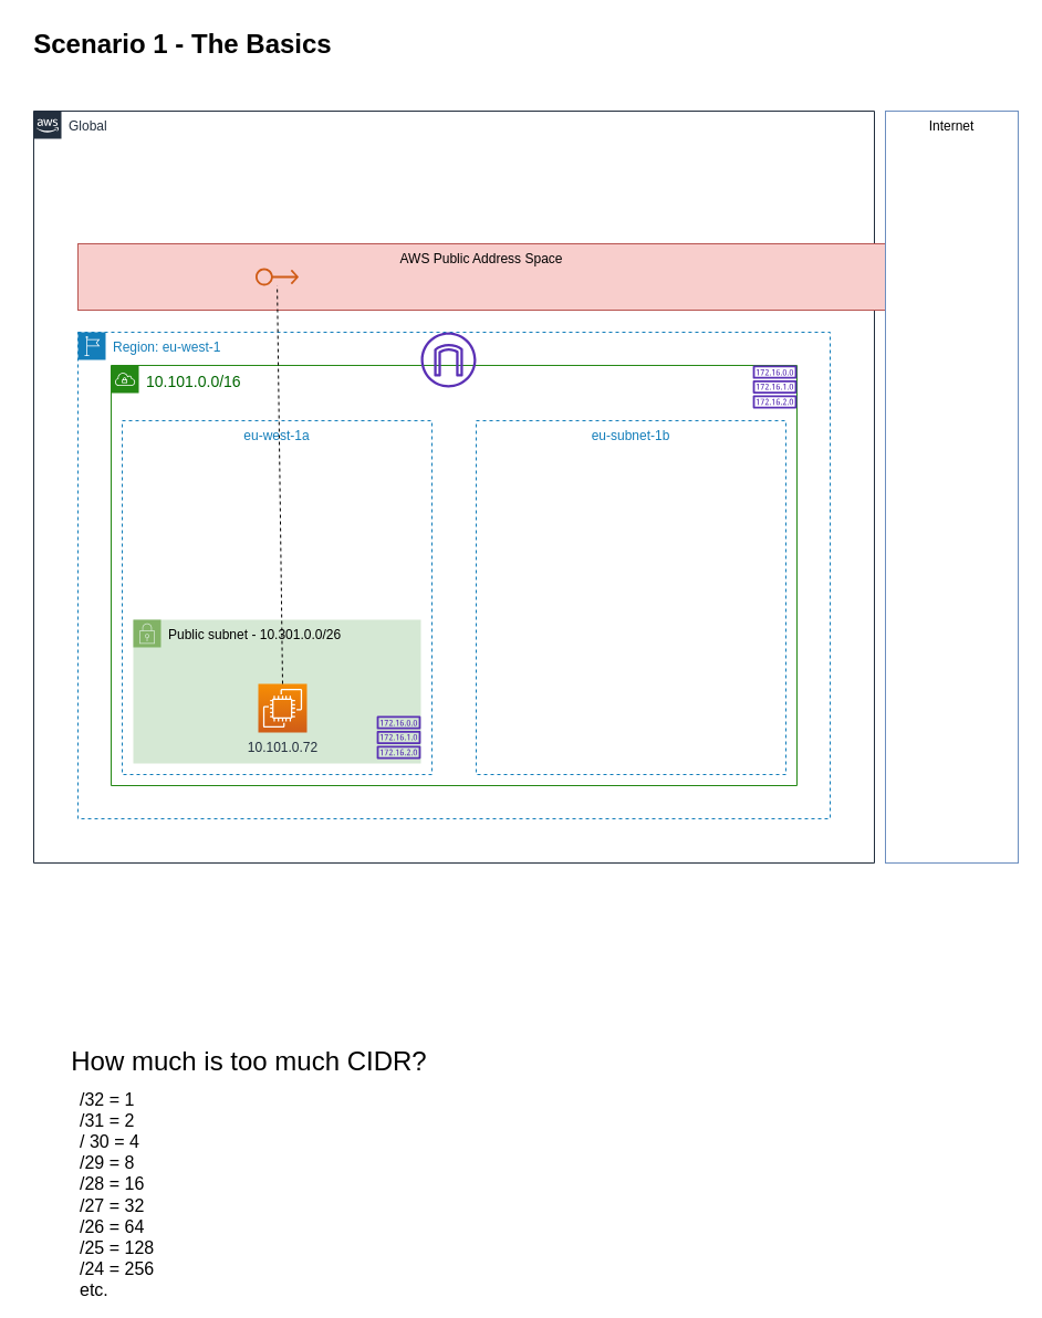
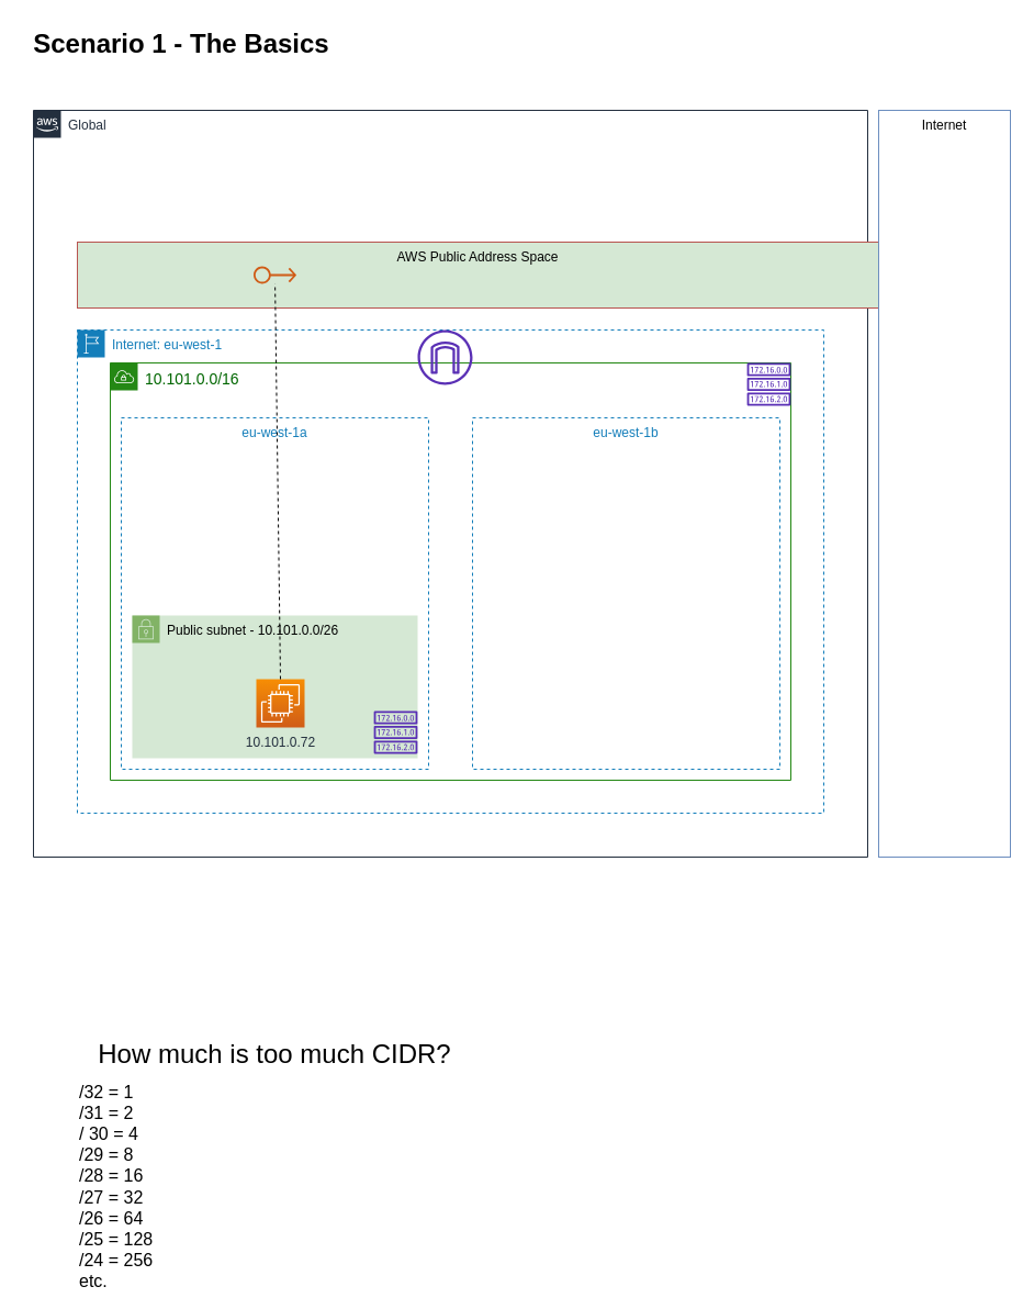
- <mxCell id="9" value="AWS Public Address Space" style="fillColor=#f8cecc;strokeColor=#b85450;dashed=0;verticalAlign=top;fontStyle=0;shadow=0;" parent="1" vertex="1"><mxGeometry x="70" y="220" width="730" height="60" as="geometry" /></mxCell>
+ <mxCell id="9" value="AWS Public Address Space" style="fillColor=#d5e8d4;strokeColor=#b85450;dashed=0;verticalAlign=top;fontStyle=0;shadow=0;" parent="1" vertex="1"><mxGeometry x="70" y="220" width="730" height="60" as="geometry" /></mxCell>
- <mxCell id="4" value="Region: eu-west-1" style="points=[[0,0],[0.25,0],[0.5,0],[0.75,0],[1,0],[1,0.25],[1,0.5],[1,0.75],[1,1],[0.75,1],[0.5,1],[0.25,1],[0,1],[0,0.75],[0,0.5],[0,0.25]];outlineConnect=0;gradientColor=none;html=1;whiteSpace=wrap;fontSize=12;fontStyle=0;shape=mxgraph.aws4.group;grIcon=mxgraph.aws4.group_region;strokeColor=#147EBA;fillColor=none;verticalAlign=top;align=left;spacingLeft=30;fontColor=#147EBA;dashed=1;shadow=0;" parent="1" vertex="1"><mxGeometry x="70" y="300" width="680" height="440" as="geometry" /></mxCell>
+ <mxCell id="4" value="Internet: eu-west-1" style="points=[[0,0],[0.25,0],[0.5,0],[0.75,0],[1,0],[1,0.25],[1,0.5],[1,0.75],[1,1],[0.75,1],[0.5,1],[0.25,1],[0,1],[0,0.75],[0,0.5],[0,0.25]];outlineConnect=0;gradientColor=none;html=1;whiteSpace=wrap;fontSize=12;fontStyle=0;shape=mxgraph.aws4.group;grIcon=mxgraph.aws4.group_region;strokeColor=#147EBA;fillColor=none;verticalAlign=top;align=left;spacingLeft=30;fontColor=#147EBA;dashed=1;shadow=0;" parent="1" vertex="1"><mxGeometry x="70" y="300" width="680" height="440" as="geometry" /></mxCell>
- <mxCell id="6" value="eu-subnet-1b" style="fillColor=none;strokeColor=#147EBA;dashed=1;verticalAlign=top;fontStyle=0;fontColor=#147EBA;shadow=0;" parent="1" vertex="1"><mxGeometry x="430" y="380" width="280" height="320" as="geometry" /></mxCell>
+ <mxCell id="6" value="eu-west-1b" style="fillColor=none;strokeColor=#147EBA;dashed=1;verticalAlign=top;fontStyle=0;fontColor=#147EBA;shadow=0;" parent="1" vertex="1"><mxGeometry x="430" y="380" width="280" height="320" as="geometry" /></mxCell>
- <mxCell id="7" value="Public subnet - 10.301.0.0/26" style="points=[[0,0],[0.25,0],[0.5,0],[0.75,0],[1,0],[1,0.25],[1,0.5],[1,0.75],[1,1],[0.75,1],[0.5,1],[0.25,1],[0,1],[0,0.75],[0,0.5],[0,0.25]];outlineConnect=0;html=1;whiteSpace=wrap;fontSize=12;fontStyle=0;shape=mxgraph.aws4.group;grIcon=mxgraph.aws4.group_security_group;grStroke=0;strokeColor=#82b366;fillColor=#d5e8d4;verticalAlign=top;align=left;spacingLeft=30;dashed=0;shadow=0;" parent="1" vertex="1"><mxGeometry x="120" y="560" width="260" height="130" as="geometry" /></mxCell>
+ <mxCell id="7" value="Public subnet - 10.101.0.0/26" style="points=[[0,0],[0.25,0],[0.5,0],[0.75,0],[1,0],[1,0.25],[1,0.5],[1,0.75],[1,1],[0.75,1],[0.5,1],[0.25,1],[0,1],[0,0.75],[0,0.5],[0,0.25]];outlineConnect=0;html=1;whiteSpace=wrap;fontSize=12;fontStyle=0;shape=mxgraph.aws4.group;grIcon=mxgraph.aws4.group_security_group;grStroke=0;strokeColor=#82b366;fillColor=#d5e8d4;verticalAlign=top;align=left;spacingLeft=30;dashed=0;shadow=0;" parent="1" vertex="1"><mxGeometry x="120" y="560" width="260" height="130" as="geometry" /></mxCell>
- <mxCell id="12" value="&lt;font style=&quot;font-size: 24px&quot;&gt;How much is too much CIDR?&lt;/font&gt;" style="text;html=1;strokeColor=none;fillColor=none;align=center;verticalAlign=middle;whiteSpace=wrap;rounded=0;shadow=0;fontSize=14;" parent="1" vertex="1"><mxGeometry x="40" y="950" width="370" height="20" as="geometry" /></mxCell>
+ <mxCell id="12" value="&lt;font style=&quot;font-size: 24px&quot;&gt;How much is too much CIDR?&lt;/font&gt;" style="text;html=1;strokeColor=none;fillColor=none;align=center;verticalAlign=middle;whiteSpace=wrap;rounded=0;shadow=0;fontSize=14;" parent="1" vertex="1"><mxGeometry x="65" y="950" width="370" height="20" as="geometry" /></mxCell>
